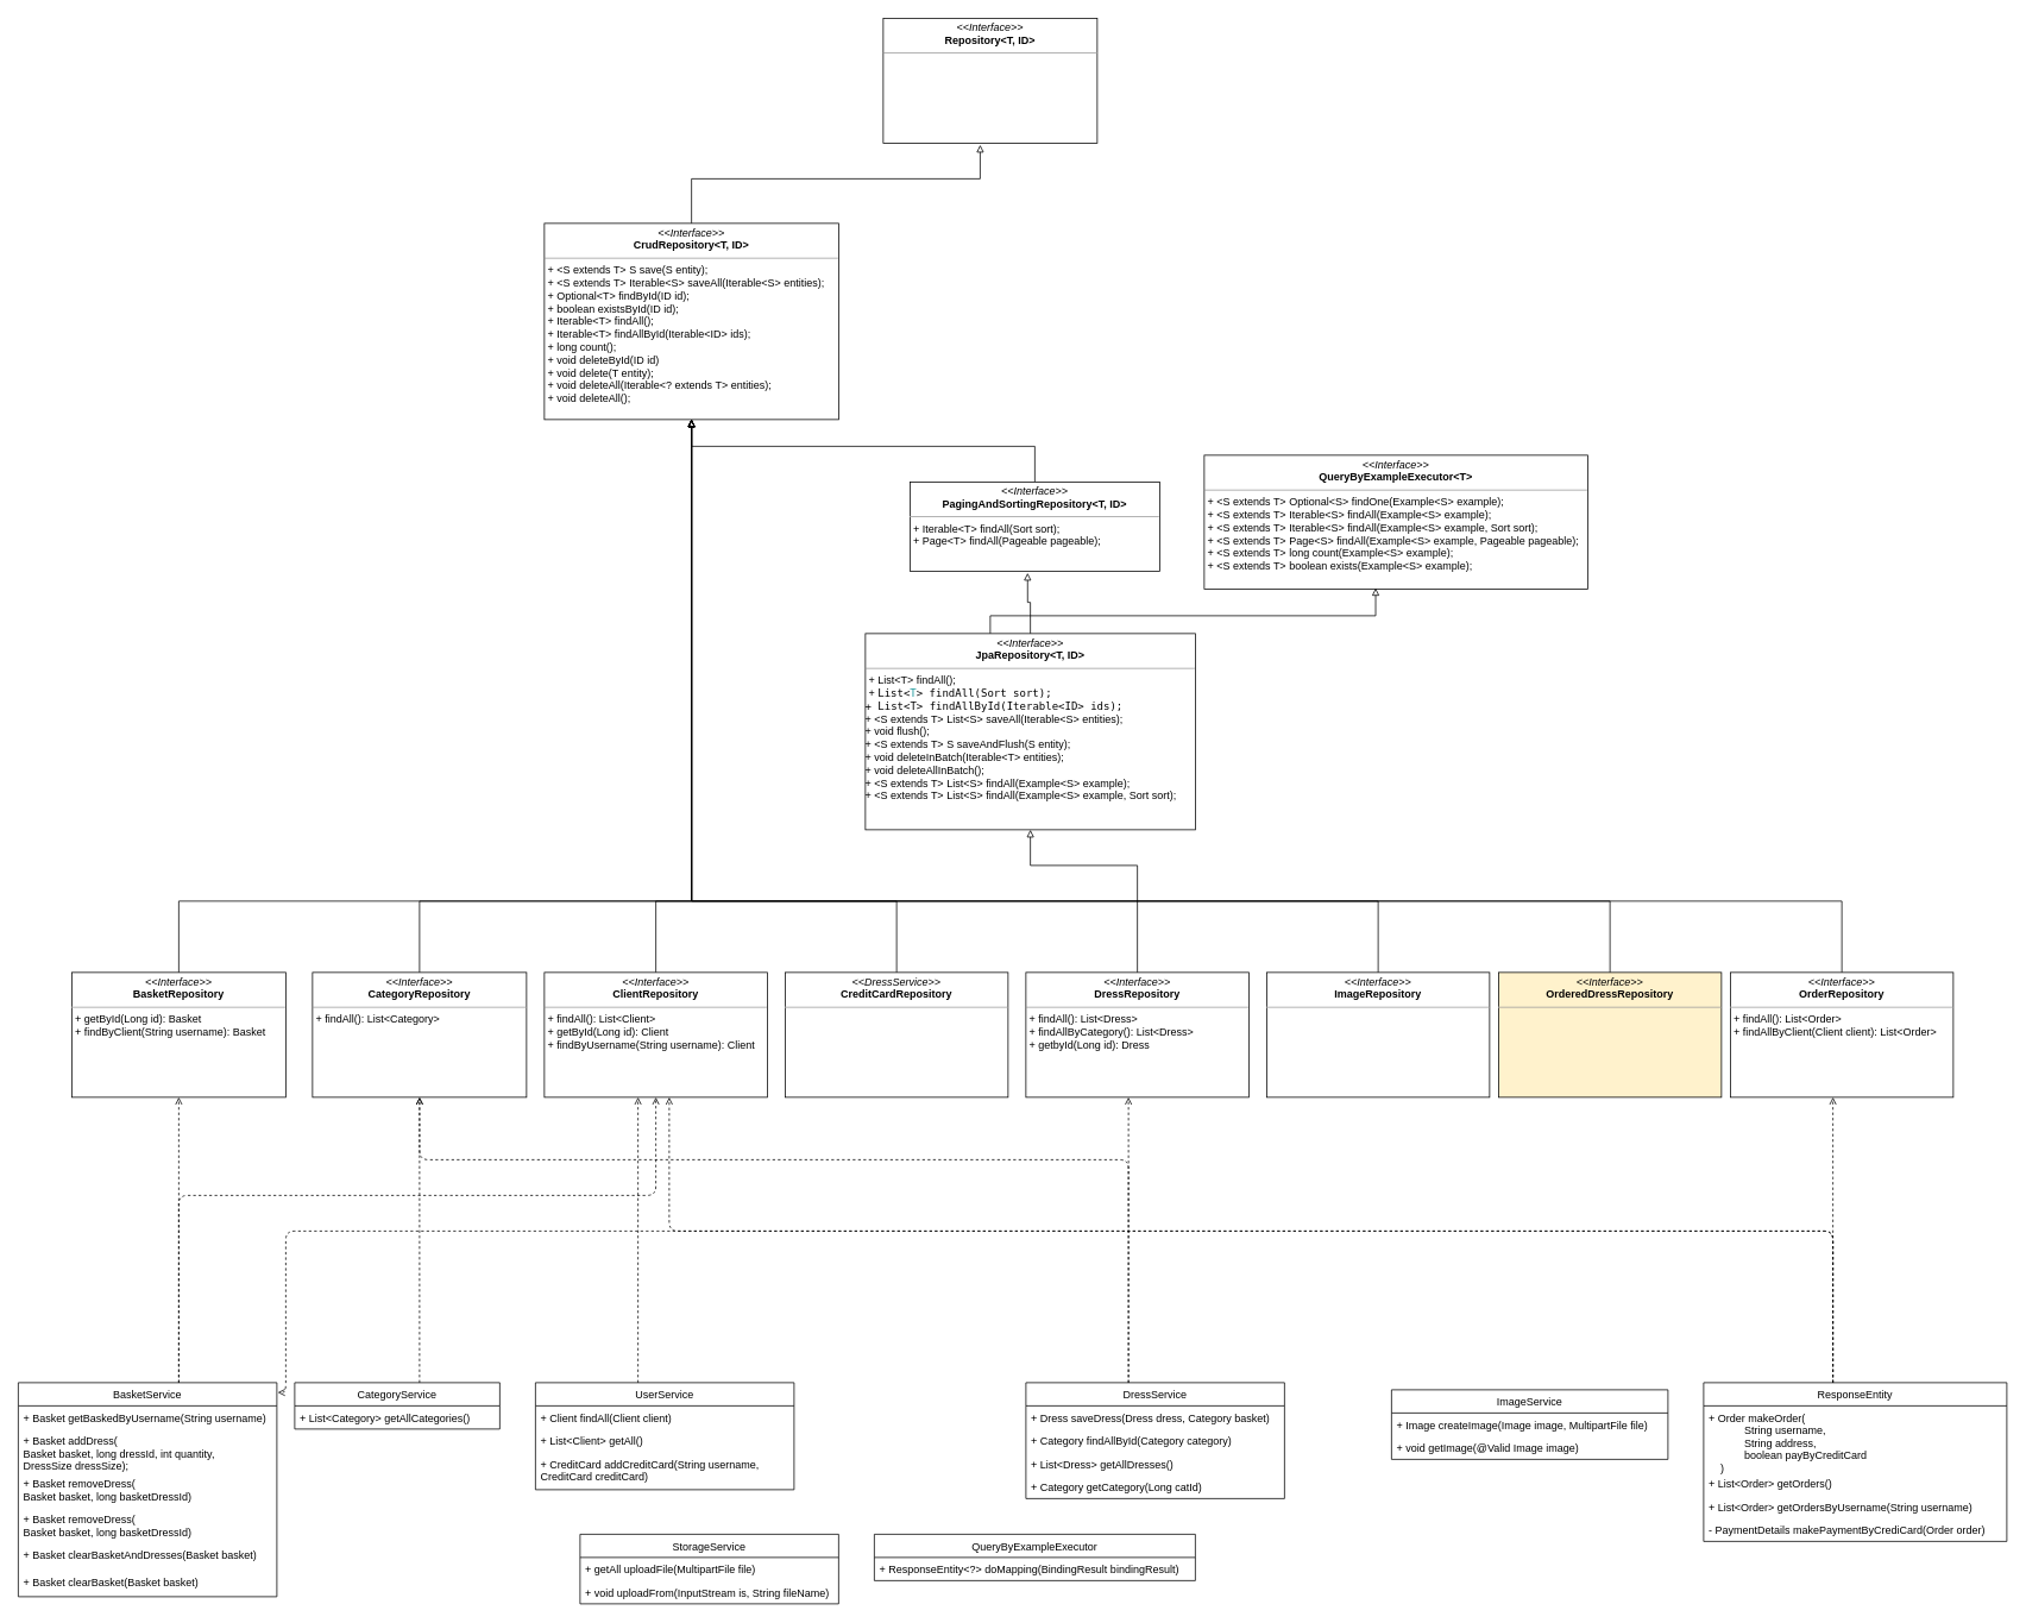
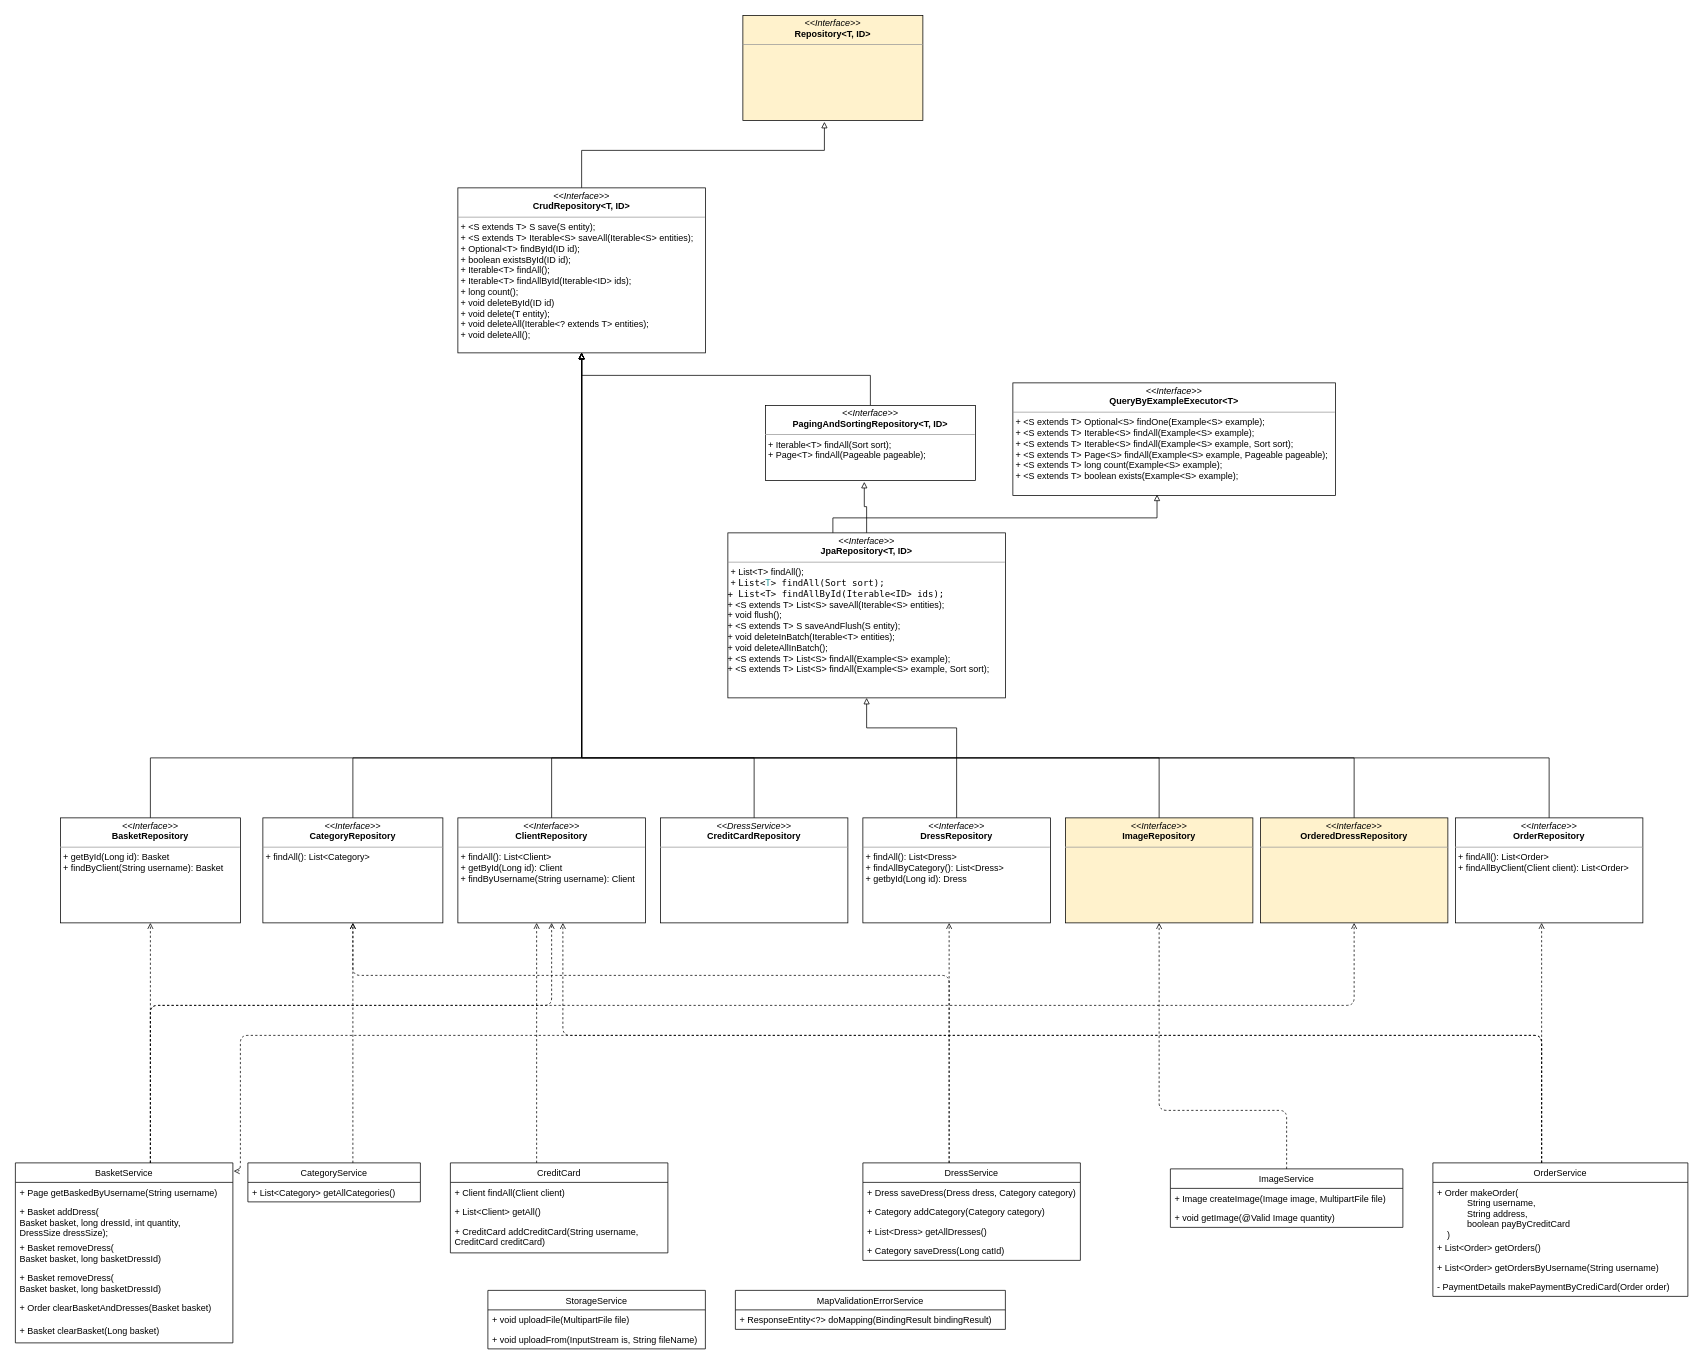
- <mxCell id="20" value="&lt;p style=&quot;margin: 0px ; margin-top: 4px ; text-align: center&quot;&gt;&lt;i&gt;&amp;lt;&amp;lt;Interface&amp;gt;&amp;gt;&lt;/i&gt;&lt;br&gt;&lt;b&gt;Repository&amp;lt;T, ID&amp;gt;&lt;/b&gt;&lt;/p&gt;&lt;hr size=&quot;1&quot;&gt;&lt;p style=&quot;margin: 0px ; margin-left: 4px&quot;&gt;&lt;br&gt;&lt;/p&gt;" style="verticalAlign=top;align=left;overflow=fill;fontSize=12;fontFamily=Helvetica;html=1;" vertex="1" parent="1"><mxGeometry x="990" y="20" width="240" height="140" as="geometry" /></mxCell>
+ <mxCell id="20" value="&lt;p style=&quot;margin: 0px ; margin-top: 4px ; text-align: center&quot;&gt;&lt;i&gt;&amp;lt;&amp;lt;Interface&amp;gt;&amp;gt;&lt;/i&gt;&lt;br&gt;&lt;b&gt;Repository&amp;lt;T, ID&amp;gt;&lt;/b&gt;&lt;/p&gt;&lt;hr size=&quot;1&quot;&gt;&lt;p style=&quot;margin: 0px ; margin-left: 4px&quot;&gt;&lt;br&gt;&lt;/p&gt;" style="verticalAlign=top;align=left;overflow=fill;fontSize=12;fontFamily=Helvetica;html=1;fillColor=#fff2cc;" vertex="1" parent="1"><mxGeometry x="990" y="20" width="240" height="140" as="geometry" /></mxCell>
- <mxCell id="13" value="&lt;p style=&quot;margin: 0px ; margin-top: 4px ; text-align: center&quot;&gt;&lt;i&gt;&amp;lt;&amp;lt;Interface&amp;gt;&amp;gt;&lt;/i&gt;&lt;br&gt;&lt;b&gt;ImageRepository&lt;/b&gt;&lt;/p&gt;&lt;hr size=&quot;1&quot;&gt;&lt;p style=&quot;margin: 0px ; margin-left: 4px&quot;&gt;&lt;br&gt;&lt;/p&gt;" style="verticalAlign=top;align=left;overflow=fill;fontSize=12;fontFamily=Helvetica;html=1;" vertex="1" parent="1"><mxGeometry x="1420" y="1090" width="250" height="140" as="geometry" /></mxCell>
+ <mxCell id="13" value="&lt;p style=&quot;margin: 0px ; margin-top: 4px ; text-align: center&quot;&gt;&lt;i&gt;&amp;lt;&amp;lt;Interface&amp;gt;&amp;gt;&lt;/i&gt;&lt;br&gt;&lt;b&gt;ImageRepository&lt;/b&gt;&lt;/p&gt;&lt;hr size=&quot;1&quot;&gt;&lt;p style=&quot;margin: 0px ; margin-left: 4px&quot;&gt;&lt;br&gt;&lt;/p&gt;" style="verticalAlign=top;align=left;overflow=fill;fontSize=12;fontFamily=Helvetica;html=1;fillColor=#fff2cc;" vertex="1" parent="1"><mxGeometry x="1420" y="1090" width="250" height="140" as="geometry" /></mxCell>
+ <mxCell id="28" style="edgeStyle=orthogonalEdgeStyle;rounded=1;orthogonalLoop=1;jettySize=auto;html=1;dashed=1;endArrow=open;endFill=0;strokeWidth=1;" edge="1" parent="1" source="30" target="15"><mxGeometry relative="1" as="geometry"><Array as="points"><mxPoint x="200" y="1340" /><mxPoint x="1805" y="1340" /></Array></mxGeometry></mxCell>
+ <mxCell id="60" style="edgeStyle=orthogonalEdgeStyle;rounded=1;orthogonalLoop=1;jettySize=auto;html=1;entryX=0.5;entryY=1;entryDx=0;entryDy=0;dashed=1;endArrow=open;endFill=0;strokeWidth=1;" edge="1" parent="1" source="66" target="13"><mxGeometry relative="1" as="geometry"><Array as="points"><mxPoint x="1715" y="1480" /><mxPoint x="1545" y="1480" /></Array></mxGeometry></mxCell>
- <mxCell id="56" value="UserService" style="swimlane;fontStyle=0;childLayout=stackLayout;horizontal=1;startSize=26;fillColor=none;horizontalStack=0;resizeParent=1;resizeParentMax=0;resizeLast=0;collapsible=1;marginBottom=0;" vertex="1" parent="1"><mxGeometry x="600" y="1550" width="290" height="120" as="geometry" /></mxCell>
+ <mxCell id="56" value="CreditCard" style="swimlane;fontStyle=0;childLayout=stackLayout;horizontal=1;startSize=26;fillColor=none;horizontalStack=0;resizeParent=1;resizeParentMax=0;resizeLast=0;collapsible=1;marginBottom=0;" vertex="1" parent="1"><mxGeometry x="600" y="1550" width="290" height="120" as="geometry" /></mxCell>
- <mxCell id="50" value="ResponseEntity" style="swimlane;fontStyle=0;childLayout=stackLayout;horizontal=1;startSize=26;fillColor=none;horizontalStack=0;resizeParent=1;resizeParentMax=0;resizeLast=0;collapsible=1;marginBottom=0;" vertex="1" parent="1"><mxGeometry x="1910" y="1550" width="340" height="178" as="geometry" /></mxCell>
+ <mxCell id="50" value="OrderService" style="swimlane;fontStyle=0;childLayout=stackLayout;horizontal=1;startSize=26;fillColor=none;horizontalStack=0;resizeParent=1;resizeParentMax=0;resizeLast=0;collapsible=1;marginBottom=0;" vertex="1" parent="1"><mxGeometry x="1910" y="1550" width="340" height="178" as="geometry" /></mxCell>
- <mxCell id="31" value="+ Basket getBaskedByUsername(String username)" style="text;strokeColor=none;fillColor=none;align=left;verticalAlign=top;spacingLeft=4;spacingRight=4;overflow=hidden;rotatable=0;points=[[0,0.5],[1,0.5]];portConstraint=eastwest;" vertex="1" parent="30"><mxGeometry y="26" width="290" height="26" as="geometry" /></mxCell>
+ <mxCell id="31" value="+ Page getBaskedByUsername(String username)" style="text;strokeColor=none;fillColor=none;align=left;verticalAlign=top;spacingLeft=4;spacingRight=4;overflow=hidden;rotatable=0;points=[[0,0.5],[1,0.5]];portConstraint=eastwest;" vertex="1" parent="30"><mxGeometry y="26" width="290" height="26" as="geometry" /></mxCell>
- <mxCell id="43" value="+ Dress saveDress(Dress dress, Category basket)" style="text;strokeColor=none;fillColor=none;align=left;verticalAlign=top;spacingLeft=4;spacingRight=4;overflow=hidden;rotatable=0;points=[[0,0.5],[1,0.5]];portConstraint=eastwest;" vertex="1" parent="42"><mxGeometry y="26" width="290" height="26" as="geometry" /></mxCell>
+ <mxCell id="43" value="+ Dress saveDress(Dress dress, Category category)" style="text;strokeColor=none;fillColor=none;align=left;verticalAlign=top;spacingLeft=4;spacingRight=4;overflow=hidden;rotatable=0;points=[[0,0.5],[1,0.5]];portConstraint=eastwest;" vertex="1" parent="42"><mxGeometry y="26" width="290" height="26" as="geometry" /></mxCell>
- <mxCell id="44" value="+ Category findAllById(Category category)" style="text;strokeColor=none;fillColor=none;align=left;verticalAlign=top;spacingLeft=4;spacingRight=4;overflow=hidden;rotatable=0;points=[[0,0.5],[1,0.5]];portConstraint=eastwest;" vertex="1" parent="42"><mxGeometry y="52" width="290" height="26" as="geometry" /></mxCell>
+ <mxCell id="44" value="+ Category addCategory(Category category)" style="text;strokeColor=none;fillColor=none;align=left;verticalAlign=top;spacingLeft=4;spacingRight=4;overflow=hidden;rotatable=0;points=[[0,0.5],[1,0.5]];portConstraint=eastwest;" vertex="1" parent="42"><mxGeometry y="52" width="290" height="26" as="geometry" /></mxCell>
- <mxCell id="68" value="+ void getImage(@Valid Image image)" style="text;strokeColor=none;fillColor=none;align=left;verticalAlign=top;spacingLeft=4;spacingRight=4;overflow=hidden;rotatable=0;points=[[0,0.5],[1,0.5]];portConstraint=eastwest;" vertex="1" parent="66"><mxGeometry y="52" width="310" height="26" as="geometry" /></mxCell>
+ <mxCell id="68" value="+ void getImage(@Valid Image quantity)" style="text;strokeColor=none;fillColor=none;align=left;verticalAlign=top;spacingLeft=4;spacingRight=4;overflow=hidden;rotatable=0;points=[[0,0.5],[1,0.5]];portConstraint=eastwest;" vertex="1" parent="66"><mxGeometry y="52" width="310" height="26" as="geometry" /></mxCell>
- <mxCell id="46" value="+ Category getCategory(Long catId)" style="text;strokeColor=none;fillColor=none;align=left;verticalAlign=top;spacingLeft=4;spacingRight=4;overflow=hidden;rotatable=0;points=[[0,0.5],[1,0.5]];portConstraint=eastwest;" vertex="1" parent="42"><mxGeometry y="104" width="290" height="26" as="geometry" /></mxCell>
+ <mxCell id="46" value="+ Category saveDress(Long catId)" style="text;strokeColor=none;fillColor=none;align=left;verticalAlign=top;spacingLeft=4;spacingRight=4;overflow=hidden;rotatable=0;points=[[0,0.5],[1,0.5]];portConstraint=eastwest;" vertex="1" parent="42"><mxGeometry y="104" width="290" height="26" as="geometry" /></mxCell>
- <mxCell id="61" value="QueryByExampleExecutor" style="swimlane;fontStyle=0;childLayout=stackLayout;horizontal=1;startSize=26;fillColor=none;horizontalStack=0;resizeParent=1;resizeParentMax=0;resizeLast=0;collapsible=1;marginBottom=0;" vertex="1" parent="1"><mxGeometry x="980" y="1720" width="360" height="52" as="geometry" /></mxCell>
+ <mxCell id="61" value="MapValidationErrorService" style="swimlane;fontStyle=0;childLayout=stackLayout;horizontal=1;startSize=26;fillColor=none;horizontalStack=0;resizeParent=1;resizeParentMax=0;resizeLast=0;collapsible=1;marginBottom=0;" vertex="1" parent="1"><mxGeometry x="980" y="1720" width="360" height="52" as="geometry" /></mxCell>
- <mxCell id="35" value="+ Basket clearBasketAndDresses(Basket basket)" style="text;strokeColor=none;fillColor=none;align=left;verticalAlign=top;spacingLeft=4;spacingRight=4;overflow=hidden;rotatable=0;points=[[0,0.5],[1,0.5]];portConstraint=eastwest;" vertex="1" parent="30"><mxGeometry y="180" width="290" height="30" as="geometry" /></mxCell>
+ <mxCell id="35" value="+ Order clearBasketAndDresses(Basket basket)" style="text;strokeColor=none;fillColor=none;align=left;verticalAlign=top;spacingLeft=4;spacingRight=4;overflow=hidden;rotatable=0;points=[[0,0.5],[1,0.5]];portConstraint=eastwest;" vertex="1" parent="30"><mxGeometry y="180" width="290" height="30" as="geometry" /></mxCell>
- <mxCell id="64" value="+ getAll uploadFile(MultipartFile file)" style="text;strokeColor=none;fillColor=none;align=left;verticalAlign=top;spacingLeft=4;spacingRight=4;overflow=hidden;rotatable=0;points=[[0,0.5],[1,0.5]];portConstraint=eastwest;" vertex="1" parent="63"><mxGeometry y="26" width="290" height="26" as="geometry" /></mxCell>
+ <mxCell id="64" value="+ void uploadFile(MultipartFile file)" style="text;strokeColor=none;fillColor=none;align=left;verticalAlign=top;spacingLeft=4;spacingRight=4;overflow=hidden;rotatable=0;points=[[0,0.5],[1,0.5]];portConstraint=eastwest;" vertex="1" parent="63"><mxGeometry y="26" width="290" height="26" as="geometry" /></mxCell>
- <mxCell id="36" value="+ Basket clearBasket(Basket basket)" style="text;strokeColor=none;fillColor=none;align=left;verticalAlign=top;spacingLeft=4;spacingRight=4;overflow=hidden;rotatable=0;points=[[0,0.5],[1,0.5]];portConstraint=eastwest;" vertex="1" parent="30"><mxGeometry y="210" width="290" height="30" as="geometry" /></mxCell>
+ <mxCell id="36" value="+ Basket clearBasket(Long basket)" style="text;strokeColor=none;fillColor=none;align=left;verticalAlign=top;spacingLeft=4;spacingRight=4;overflow=hidden;rotatable=0;points=[[0,0.5],[1,0.5]];portConstraint=eastwest;" vertex="1" parent="30"><mxGeometry y="210" width="290" height="30" as="geometry" /></mxCell>
